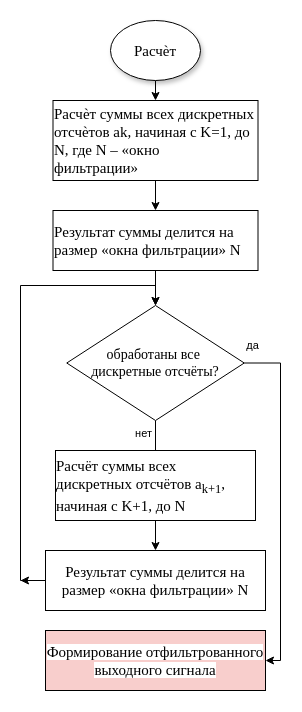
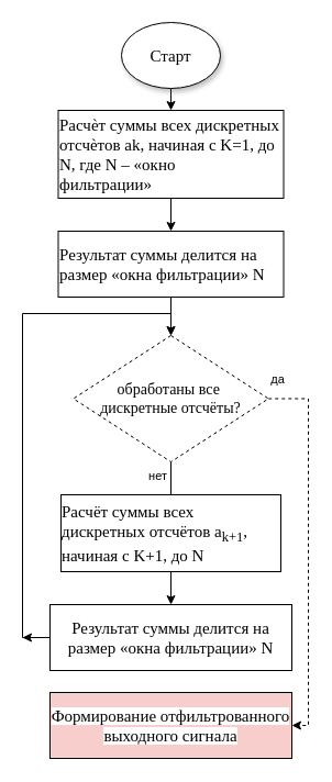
- <mxCell id="3" value="&lt;font style=&quot;font-size: 15px;&quot; face=&quot;Times New Roman&quot;&gt;Расчѐт&lt;/font&gt;" style="ellipse;whiteSpace=wrap;html=1;rounded=0;shadow=1;comic=0;labelBackgroundColor=none;strokeWidth=1;fontFamily=Verdana;fontSize=12;align=center;" parent="1" vertex="1"><mxGeometry x="110" y="20" width="90" height="60" as="geometry" /></mxCell>
+ <mxCell id="3" value="&lt;font style=&quot;font-size: 15px;&quot; face=&quot;Times New Roman&quot;&gt;Старт&lt;/font&gt;" style="ellipse;whiteSpace=wrap;html=1;rounded=0;shadow=1;comic=0;labelBackgroundColor=none;strokeWidth=1;fontFamily=Verdana;fontSize=12;align=center;" parent="1" vertex="1"><mxGeometry x="110" y="20" width="90" height="60" as="geometry" /></mxCell>
- <mxCell id="11" value="&lt;div style=&quot;&quot;&gt;&lt;span style=&quot;font-size: 14px; background-color: rgb(255, 255, 255); font-family: &amp;quot;YS Text&amp;quot;;&quot;&gt;обработаны все&amp;nbsp;&lt;/span&gt;&lt;/div&gt;&lt;div style=&quot;&quot;&gt;&lt;span style=&quot;font-size: 14px; background-color: rgb(255, 255, 255); font-family: &amp;quot;YS Text&amp;quot;;&quot;&gt;дискретные отсчёты?&lt;/span&gt;&lt;/div&gt;" style="rhombus;whiteSpace=wrap;html=1;align=center;" vertex="1" parent="1"><mxGeometry x="66.25" y="305" width="177.5" height="115" as="geometry" /></mxCell>
+ <mxCell id="11" value="&lt;div style=&quot;&quot;&gt;&lt;span style=&quot;font-size: 14px; background-color: rgb(255, 255, 255); font-family: &amp;quot;YS Text&amp;quot;;&quot;&gt;обработаны все&amp;nbsp;&lt;/span&gt;&lt;/div&gt;&lt;div style=&quot;&quot;&gt;&lt;span style=&quot;font-size: 14px; background-color: rgb(255, 255, 255); font-family: &amp;quot;YS Text&amp;quot;;&quot;&gt;дискретные отсчёты?&lt;/span&gt;&lt;/div&gt;" style="rhombus;whiteSpace=wrap;html=1;align=center;dashed=1;" vertex="1" parent="1"><mxGeometry x="66.25" y="305" width="177.5" height="115" as="geometry" /></mxCell>
- <mxCell id="9" style="edgeStyle=orthogonalEdgeStyle;rounded=0;orthogonalLoop=1;jettySize=auto;html=1;exitX=1;exitY=0.5;exitDx=0;exitDy=0;entryX=1;entryY=0.5;entryDx=0;entryDy=0;" edge="1" parent="1" source="11" target="17"><mxGeometry relative="1" as="geometry"><Array as="points"><mxPoint x="280" y="363" /><mxPoint x="280" y="660" /></Array></mxGeometry></mxCell>
+ <mxCell id="9" style="edgeStyle=orthogonalEdgeStyle;rounded=0;orthogonalLoop=1;jettySize=auto;html=1;exitX=1;exitY=0.5;exitDx=0;exitDy=0;entryX=1;entryY=0.5;entryDx=0;entryDy=0;dashed=1;" edge="1" parent="1" source="11" target="17"><mxGeometry relative="1" as="geometry"><Array as="points"><mxPoint x="280" y="363" /><mxPoint x="280" y="660" /></Array></mxGeometry></mxCell>
